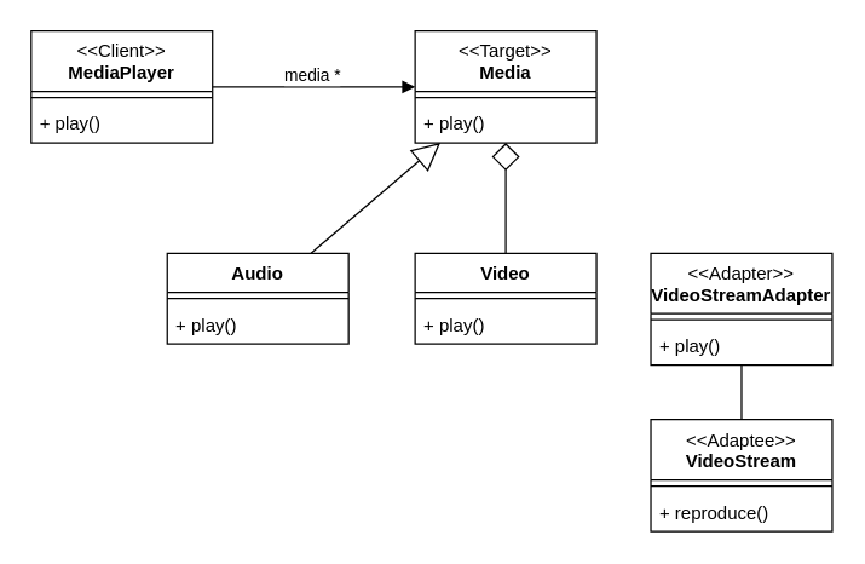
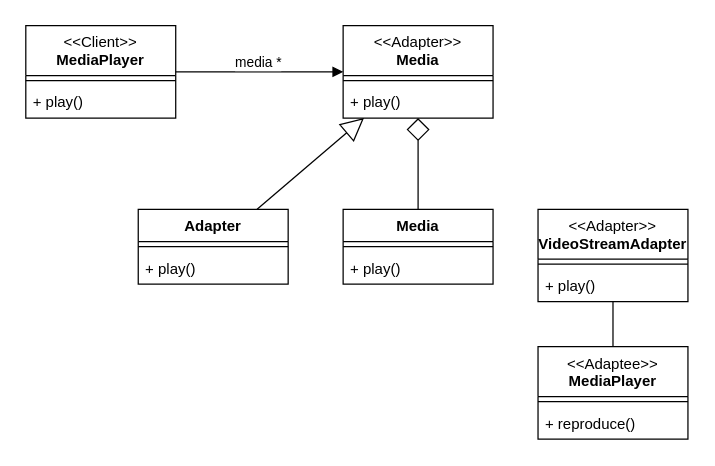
- <mxCell id="5" value="&lt;span style=&quot;font-weight: normal;&quot;&gt;&amp;lt;&amp;lt;Target&amp;gt;&amp;gt;&lt;/span&gt;&lt;br&gt;Media" style="swimlane;fontStyle=1;align=center;verticalAlign=top;childLayout=stackLayout;horizontal=1;startSize=40;horizontalStack=0;resizeParent=1;resizeParentMax=0;resizeLast=0;collapsible=1;marginBottom=0;whiteSpace=wrap;html=1;" parent="1" vertex="1"><mxGeometry x="274" y="20" width="120" height="74" as="geometry" /></mxCell>
+ <mxCell id="5" value="&lt;span style=&quot;font-weight: normal;&quot;&gt;&amp;lt;&amp;lt;Adapter&amp;gt;&amp;gt;&lt;/span&gt;&lt;br&gt;Media" style="swimlane;fontStyle=1;align=center;verticalAlign=top;childLayout=stackLayout;horizontal=1;startSize=40;horizontalStack=0;resizeParent=1;resizeParentMax=0;resizeLast=0;collapsible=1;marginBottom=0;whiteSpace=wrap;html=1;" parent="1" vertex="1"><mxGeometry x="274" y="20" width="120" height="74" as="geometry" /></mxCell>
- <mxCell id="9" value="Audio" style="swimlane;fontStyle=1;align=center;verticalAlign=top;childLayout=stackLayout;horizontal=1;startSize=26;horizontalStack=0;resizeParent=1;resizeParentMax=0;resizeLast=0;collapsible=1;marginBottom=0;whiteSpace=wrap;html=1;" parent="1" vertex="1"><mxGeometry x="110" y="167" width="120" height="60" as="geometry" /></mxCell>
+ <mxCell id="9" value="Adapter" style="swimlane;fontStyle=1;align=center;verticalAlign=top;childLayout=stackLayout;horizontal=1;startSize=26;horizontalStack=0;resizeParent=1;resizeParentMax=0;resizeLast=0;collapsible=1;marginBottom=0;whiteSpace=wrap;html=1;" parent="1" vertex="1"><mxGeometry x="110" y="167" width="120" height="60" as="geometry" /></mxCell>
- <mxCell id="12" value="Video" style="swimlane;fontStyle=1;align=center;verticalAlign=top;childLayout=stackLayout;horizontal=1;startSize=26;horizontalStack=0;resizeParent=1;resizeParentMax=0;resizeLast=0;collapsible=1;marginBottom=0;whiteSpace=wrap;html=1;" parent="1" vertex="1"><mxGeometry x="274" y="167" width="120" height="60" as="geometry" /></mxCell>
+ <mxCell id="12" value="Media" style="swimlane;fontStyle=1;align=center;verticalAlign=top;childLayout=stackLayout;horizontal=1;startSize=26;horizontalStack=0;resizeParent=1;resizeParentMax=0;resizeLast=0;collapsible=1;marginBottom=0;whiteSpace=wrap;html=1;" parent="1" vertex="1"><mxGeometry x="274" y="167" width="120" height="60" as="geometry" /></mxCell>
- <mxCell id="15" value="&lt;span style=&quot;font-weight: normal;&quot;&gt;&amp;lt;&amp;lt;Adaptee&amp;gt;&amp;gt;&lt;/span&gt;&lt;br&gt;VideoStream" style="swimlane;fontStyle=1;align=center;verticalAlign=top;childLayout=stackLayout;horizontal=1;startSize=40;horizontalStack=0;resizeParent=1;resizeParentMax=0;resizeLast=0;collapsible=1;marginBottom=0;whiteSpace=wrap;html=1;" parent="1" vertex="1"><mxGeometry x="430" y="277" width="120" height="74" as="geometry" /></mxCell>
+ <mxCell id="15" value="&lt;span style=&quot;font-weight: normal;&quot;&gt;&amp;lt;&amp;lt;Adaptee&amp;gt;&amp;gt;&lt;/span&gt;&lt;br&gt;MediaPlayer" style="swimlane;fontStyle=1;align=center;verticalAlign=top;childLayout=stackLayout;horizontal=1;startSize=40;horizontalStack=0;resizeParent=1;resizeParentMax=0;resizeLast=0;collapsible=1;marginBottom=0;whiteSpace=wrap;html=1;" parent="1" vertex="1"><mxGeometry x="430" y="277" width="120" height="74" as="geometry" /></mxCell>
